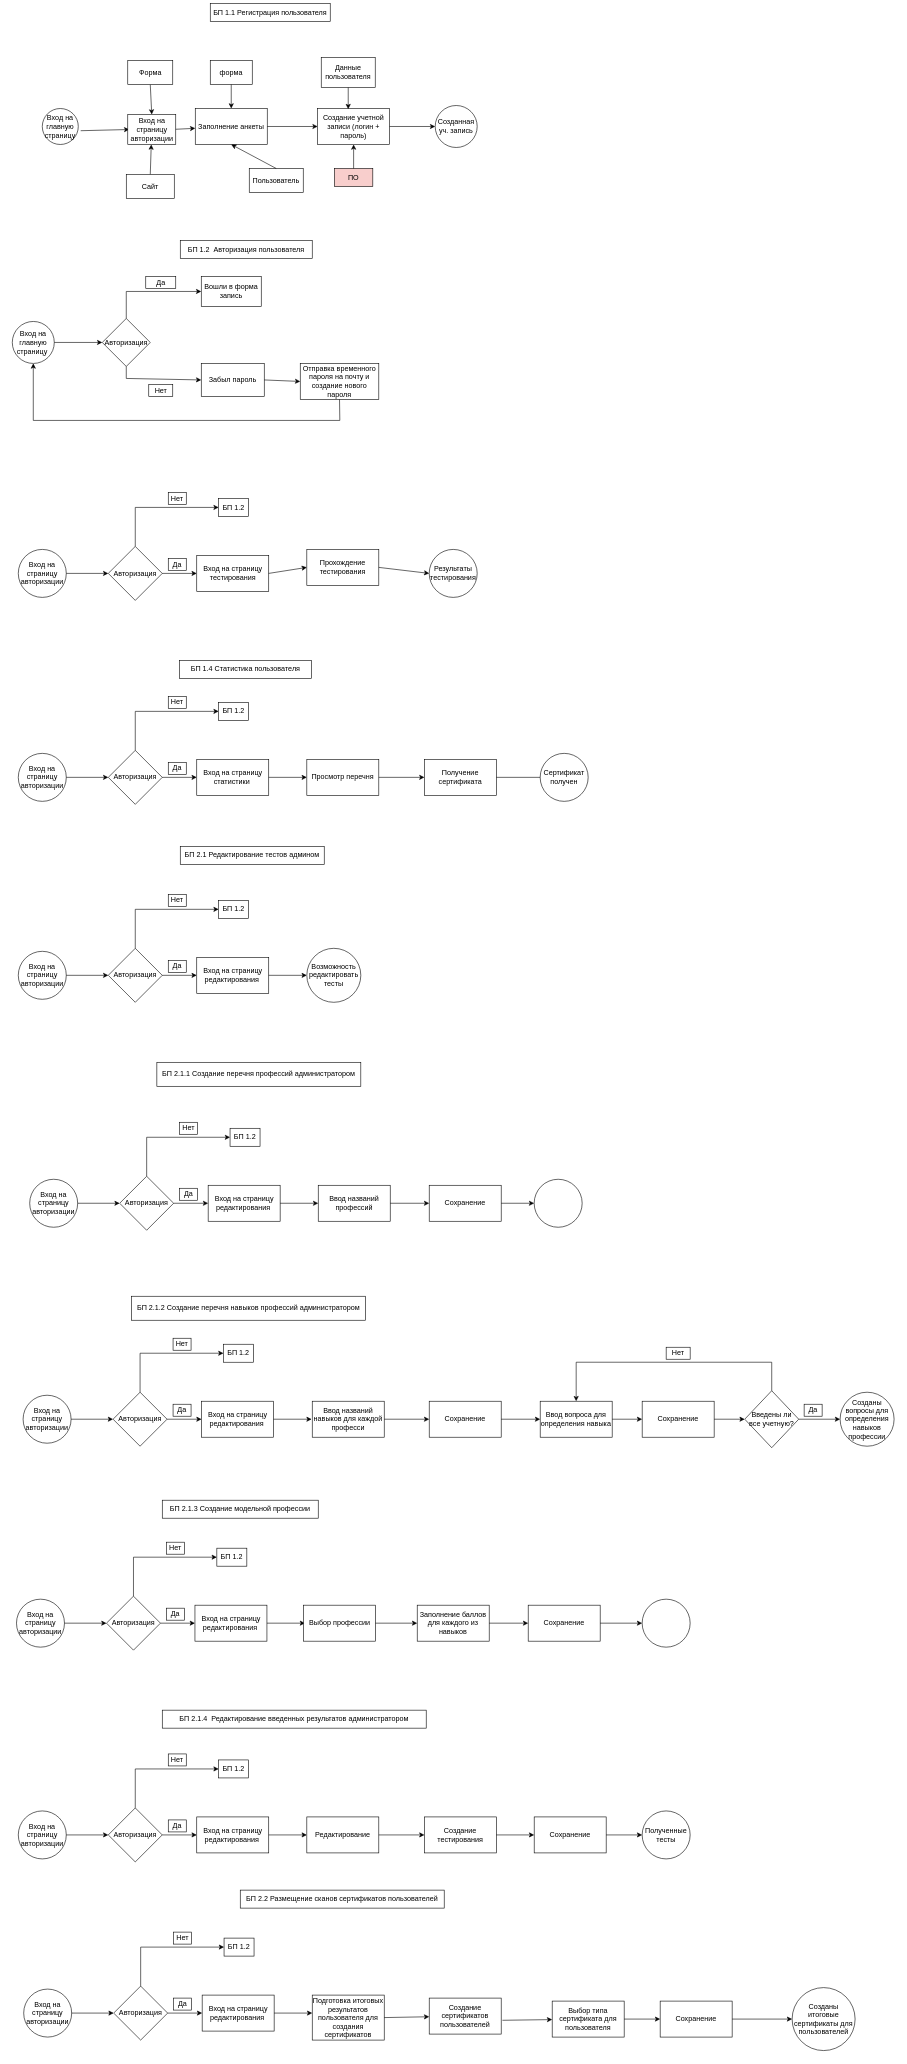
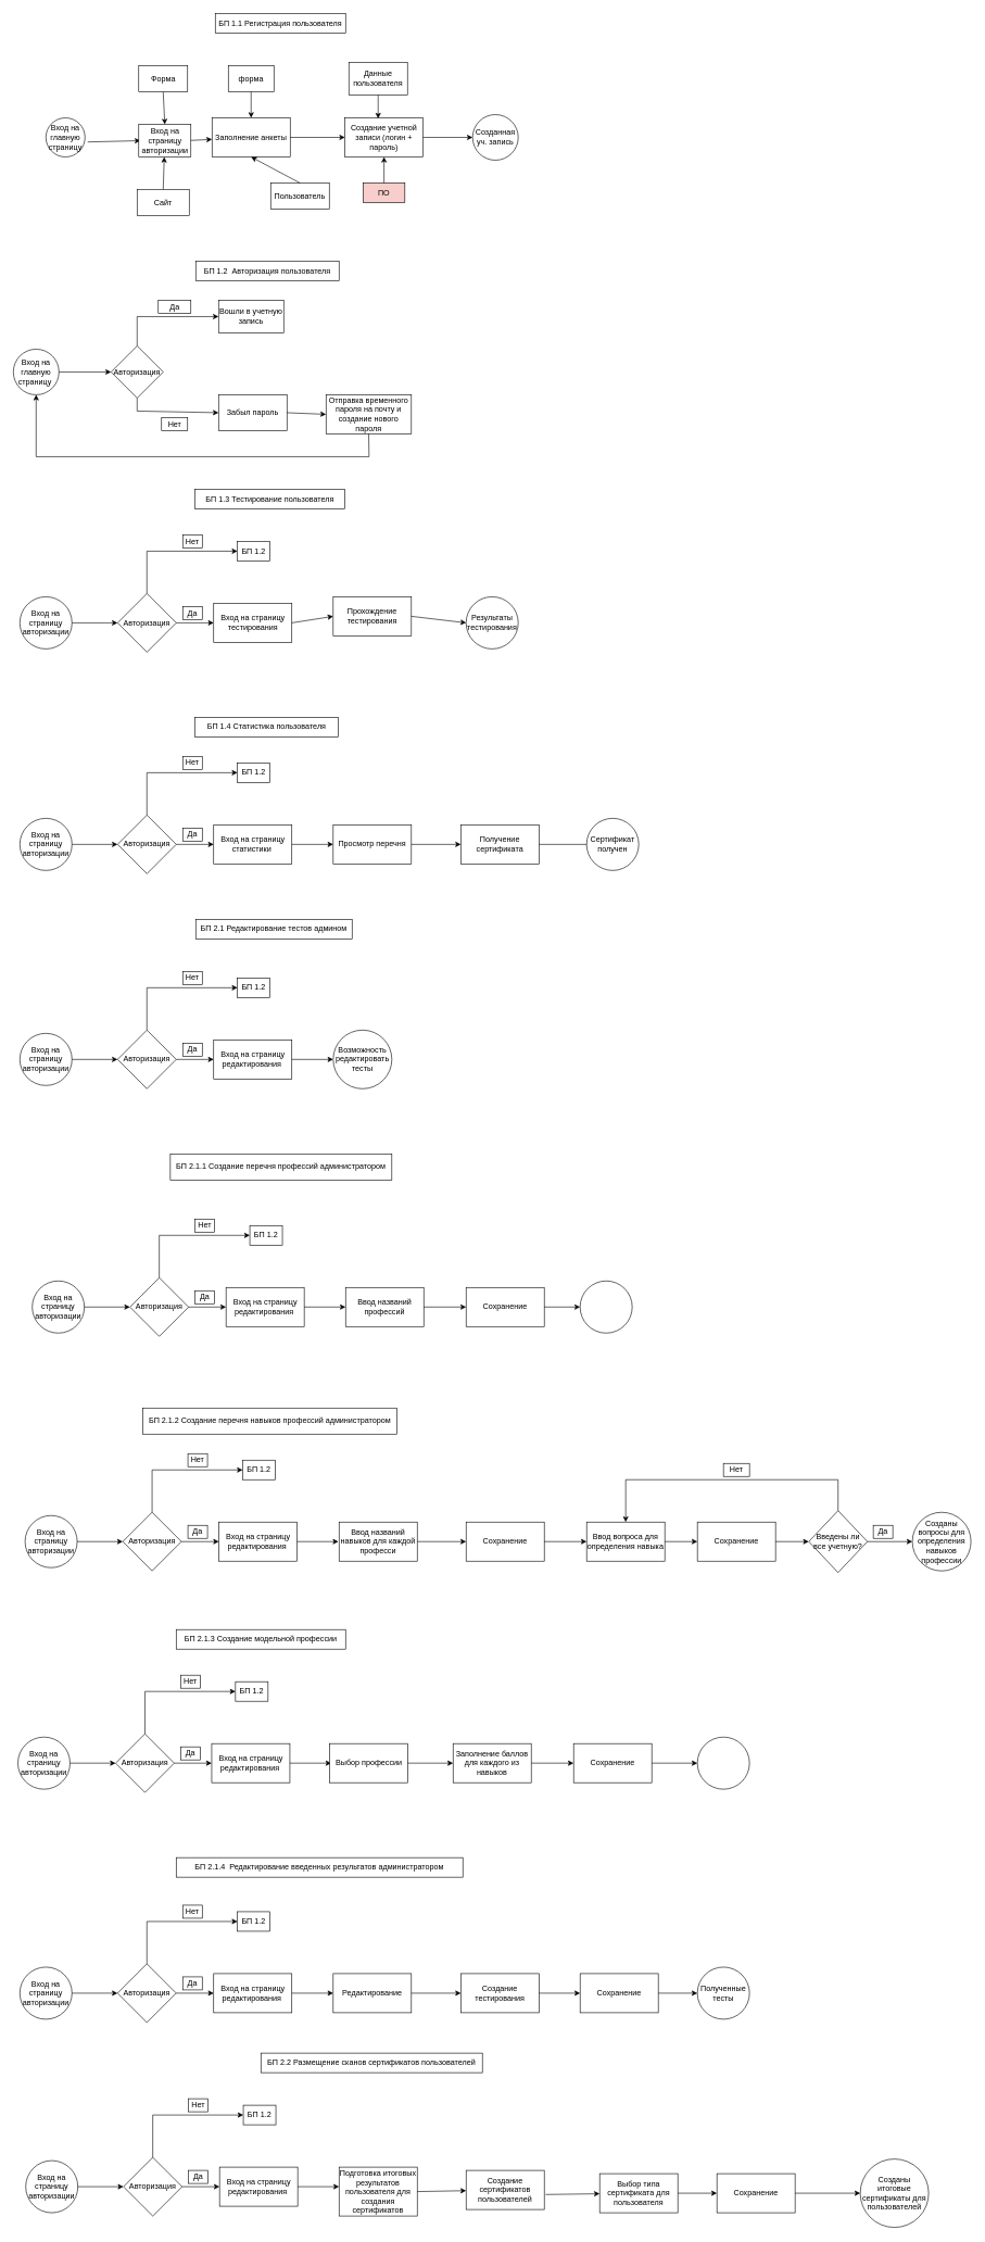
- <mxCell id="20" value="БП 1.1 Регистрация пользователя" style="rounded=0;whiteSpace=wrap;html=1;" vertex="1" parent="1"><mxGeometry x="350" y="5" width="200" height="30" as="geometry" /></mxCell>
+ <mxCell id="20" value="БП 1.1 Регистрация пользователя" style="rounded=0;whiteSpace=wrap;html=1;" vertex="1" parent="1"><mxGeometry x="330" y="20" width="200" height="30" as="geometry" /></mxCell>
- <mxCell id="27" value="Вошли в форма запись" style="rounded=0;whiteSpace=wrap;html=1;" vertex="1" parent="1"><mxGeometry x="335" y="460" width="100" height="50" as="geometry" /></mxCell>
+ <mxCell id="27" value="Вошли в учетную запись" style="rounded=0;whiteSpace=wrap;html=1;" vertex="1" parent="1"><mxGeometry x="335" y="460" width="100" height="50" as="geometry" /></mxCell>
+ <mxCell id="37" value="БП 1.3 Тестирование пользователя" style="rounded=0;whiteSpace=wrap;html=1;" vertex="1" parent="1"><mxGeometry x="299" y="750" width="230" height="30" as="geometry" /></mxCell>
